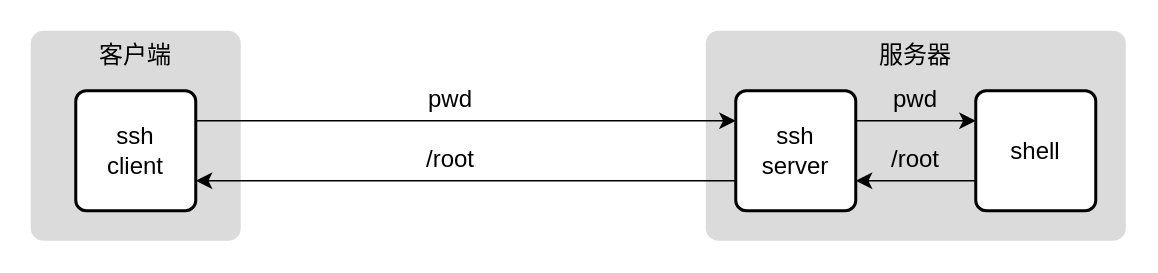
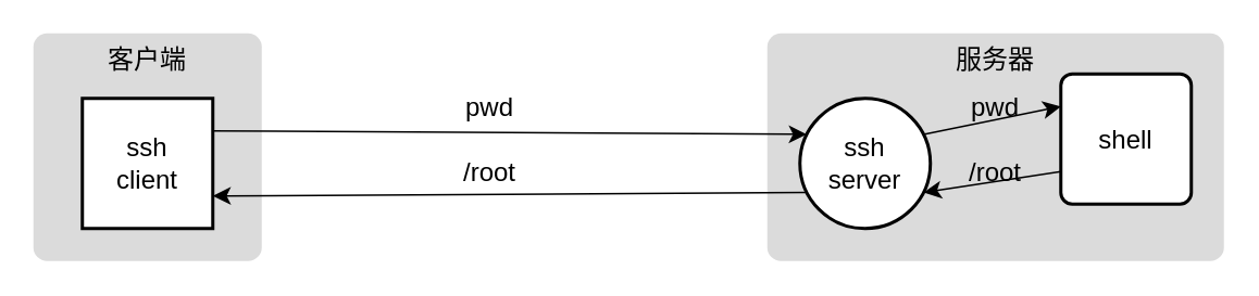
- <mxCell id="8" value="ssh &lt;br&gt;client" style="rounded=1;whiteSpace=wrap;html=1;absoluteArcSize=1;arcSize=14;strokeWidth=2;fontSize=16;" vertex="1" parent="1"><mxGeometry x="50" y="60" width="80" height="80" as="geometry" /></mxCell>
+ <mxCell id="8" value="ssh &lt;br&gt;client" style="whiteSpace=wrap;html=1;absoluteArcSize=1;arcSize=14;strokeWidth=2;fontSize=16;rounded=0;" vertex="1" parent="1"><mxGeometry x="50" y="60" width="80" height="80" as="geometry" /></mxCell>
- <mxCell id="4" value="ssh &lt;br&gt;server" style="rounded=1;whiteSpace=wrap;html=1;absoluteArcSize=1;arcSize=14;strokeWidth=2;fontSize=16;" vertex="1" parent="1"><mxGeometry x="490" y="60" width="80" height="80" as="geometry" /></mxCell>
+ <mxCell id="4" value="ssh &lt;br&gt;server" style="ellipse;whiteSpace=wrap;html=1;absoluteArcSize=1;arcSize=14;strokeWidth=2;fontSize=16;" vertex="1" parent="1"><mxGeometry x="490" y="60" width="80" height="80" as="geometry" /></mxCell>
- <mxCell id="5" value="shell" style="rounded=1;whiteSpace=wrap;html=1;absoluteArcSize=1;arcSize=14;strokeWidth=2;fontSize=16;" vertex="1" parent="1"><mxGeometry x="650" y="60" width="80" height="80" as="geometry" /></mxCell>
+ <mxCell id="5" value="shell" style="rounded=1;whiteSpace=wrap;html=1;absoluteArcSize=1;arcSize=14;strokeWidth=2;fontSize=16;" vertex="1" parent="1"><mxGeometry x="650" y="45" width="80" height="80" as="geometry" /></mxCell>
